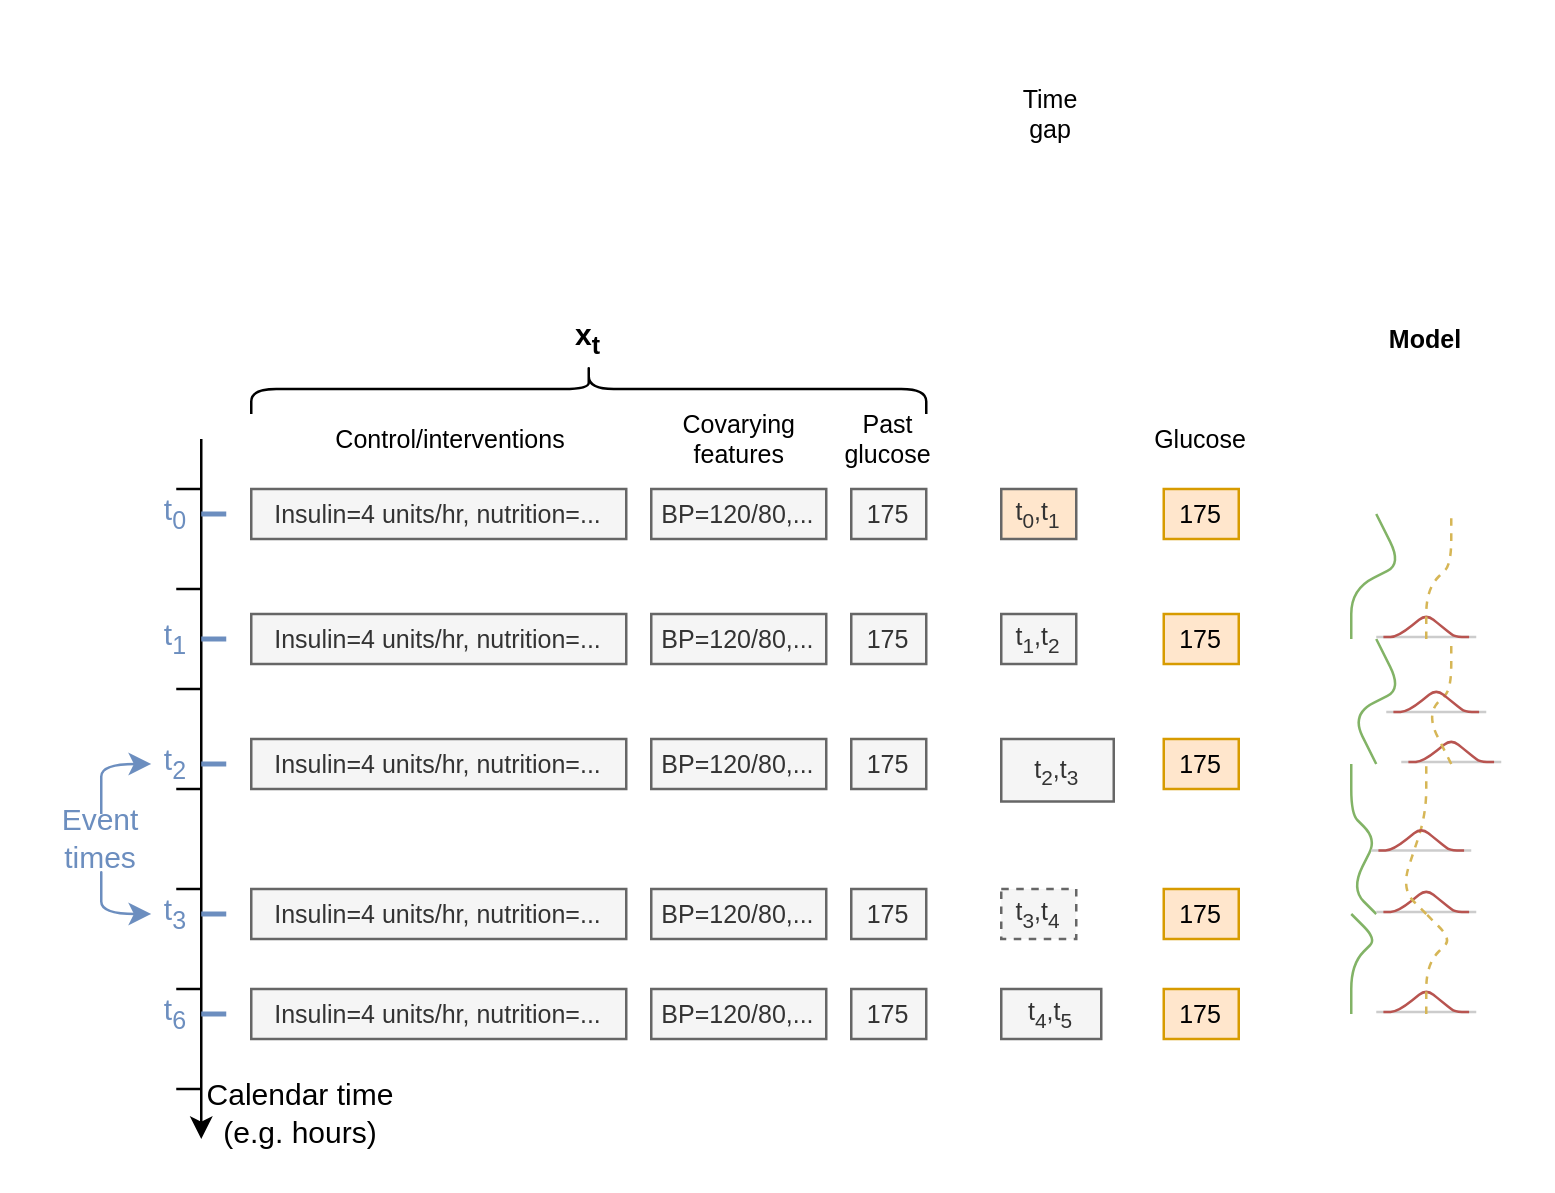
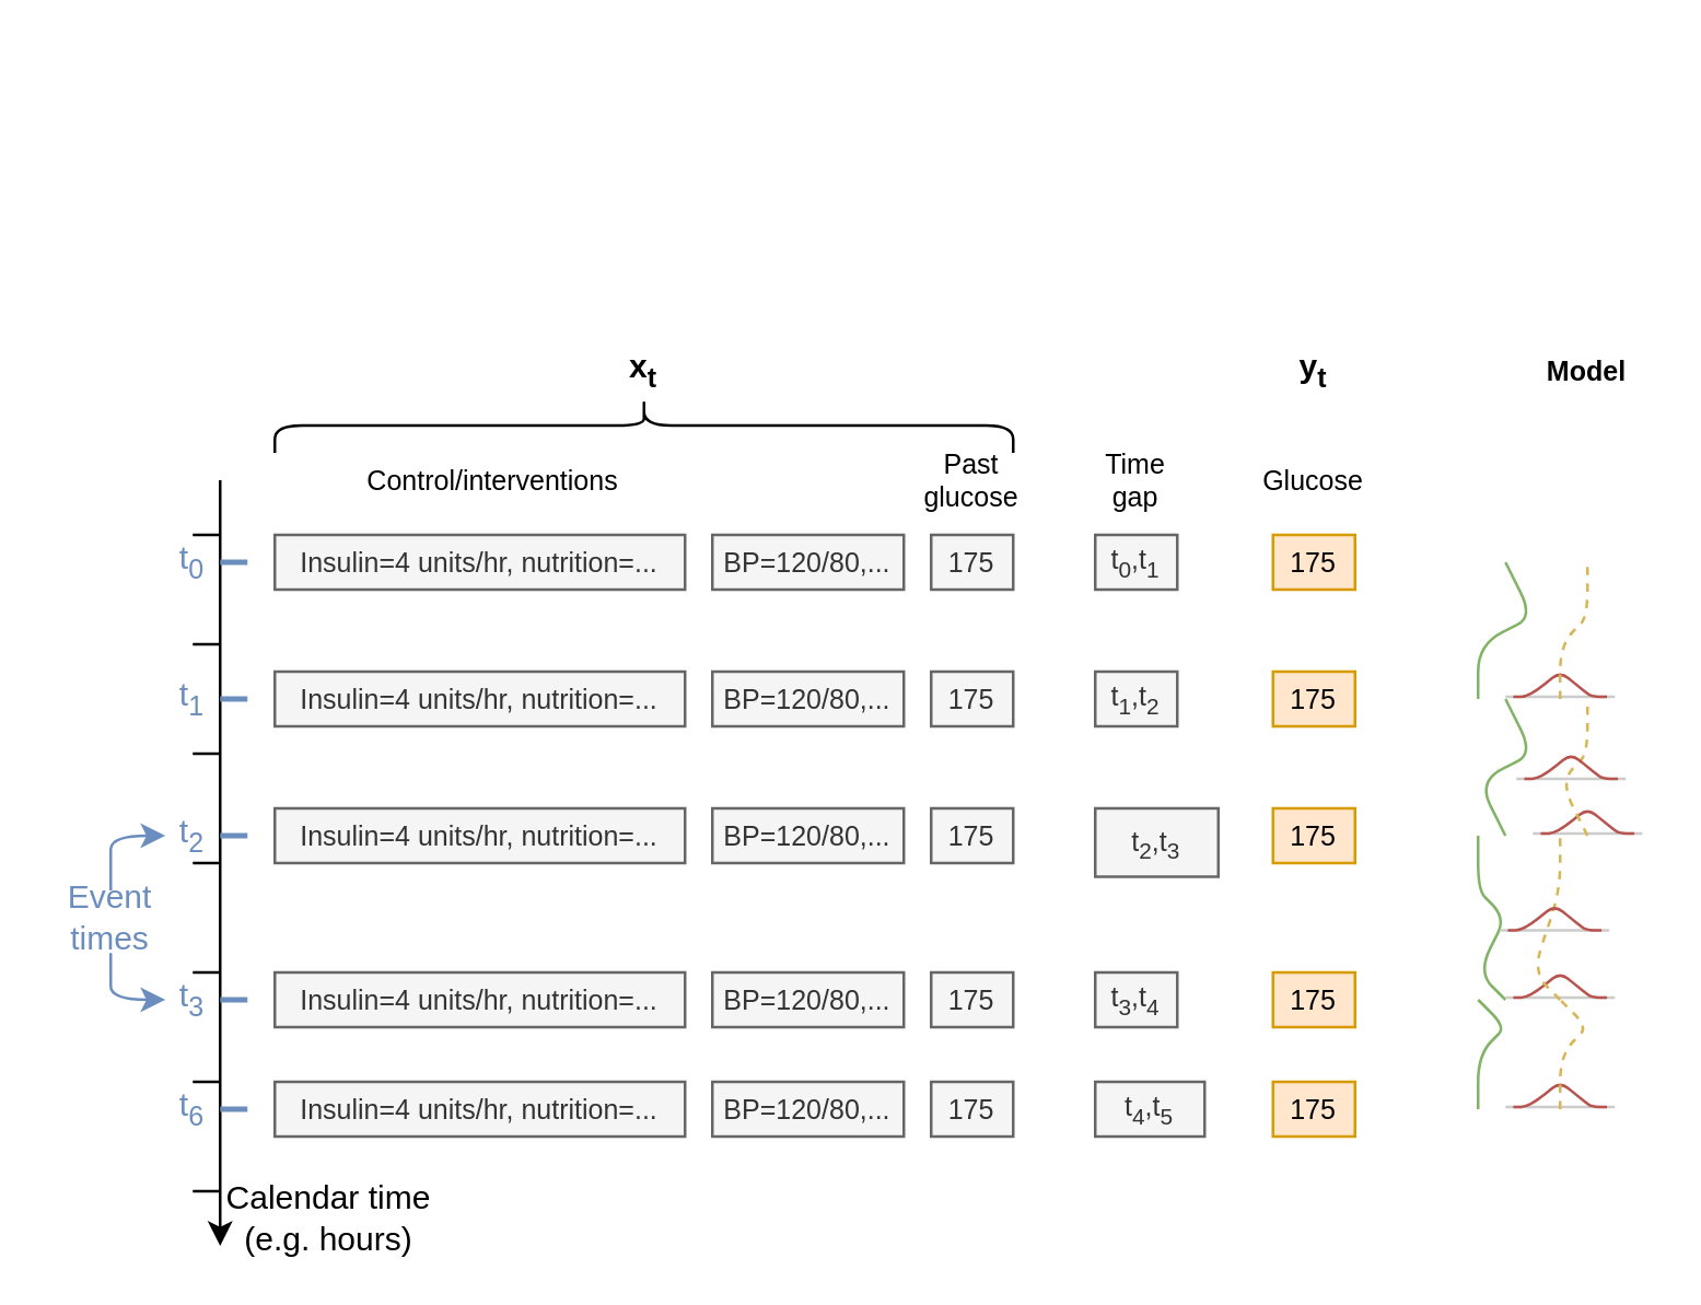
- <mxCell id="54" value="Time gap" style="text;html=1;strokeColor=none;fillColor=none;align=center;verticalAlign=middle;whiteSpace=wrap;rounded=0;fontSize=10;fontColor=#000000;" vertex="1" parent="1"><mxGeometry x="400" y="35" width="40" height="20" as="geometry" /></mxCell>
+ <mxCell id="54" value="Time gap" style="text;html=1;strokeColor=none;fillColor=none;align=center;verticalAlign=middle;whiteSpace=wrap;rounded=0;fontSize=10;fontColor=#000000;" vertex="1" parent="1"><mxGeometry x="395" y="165" width="40" height="20" as="geometry" /></mxCell>
+ <mxCell id="55" value="y&lt;sub&gt;t&lt;/sub&gt;" style="text;html=1;strokeColor=none;fillColor=none;align=center;verticalAlign=middle;whiteSpace=wrap;rounded=0;fontStyle=1" vertex="1" parent="1"><mxGeometry x="460" y="125" width="40" height="20" as="geometry" /></mxCell>
- <mxCell id="83" value="Model" style="text;html=1;strokeColor=none;fillColor=none;align=center;verticalAlign=middle;whiteSpace=wrap;rounded=0;fontSize=10;fontColor=#000000;fontStyle=1" vertex="1" parent="1"><mxGeometry x="550" y="125" width="40" height="20" as="geometry" /></mxCell>
+ <mxCell id="83" value="Model" style="text;html=1;strokeColor=none;fillColor=none;align=center;verticalAlign=middle;whiteSpace=wrap;rounded=0;fontSize=10;fontColor=#000000;fontStyle=1" vertex="1" parent="1"><mxGeometry x="560" y="125" width="40" height="20" as="geometry" /></mxCell>
- <mxCell id="41" value="&lt;div&gt;Covarying&lt;/div&gt;&lt;div&gt;features&lt;/div&gt;" style="text;html=1;strokeColor=none;fillColor=none;align=center;verticalAlign=middle;whiteSpace=wrap;rounded=0;fontSize=10;fontColor=#000000;" vertex="1" parent="1"><mxGeometry x="262.5" y="165" width="65" height="20" as="geometry" /></mxCell>
- <mxCell id="49" value="t&lt;sub&gt;0&lt;/sub&gt;,t&lt;sub&gt;1&lt;/sub&gt;" style="rounded=0;whiteSpace=wrap;html=1;fillColor=#ffe6cc;strokeColor=#666666;fontColor=#333333;fontSize=10;" vertex="1" parent="1"><mxGeometry x="400" y="195" width="30" height="20" as="geometry" /></mxCell>
+ <mxCell id="49" value="t&lt;sub&gt;0&lt;/sub&gt;,t&lt;sub&gt;1&lt;/sub&gt;" style="rounded=0;whiteSpace=wrap;html=1;fillColor=#f5f5f5;strokeColor=#666666;fontColor=#333333;fontSize=10;" vertex="1" parent="1"><mxGeometry x="400" y="195" width="30" height="20" as="geometry" /></mxCell>
- <mxCell id="52" value="t&lt;sub&gt;3&lt;/sub&gt;,t&lt;sub&gt;4&lt;/sub&gt;" style="rounded=0;whiteSpace=wrap;html=1;fillColor=#f5f5f5;strokeColor=#666666;fontColor=#333333;fontSize=10;dashed=1;" vertex="1" parent="1"><mxGeometry x="400" y="355" width="30" height="20" as="geometry" /></mxCell>
+ <mxCell id="52" value="t&lt;sub&gt;3&lt;/sub&gt;,t&lt;sub&gt;4&lt;/sub&gt;" style="rounded=0;whiteSpace=wrap;html=1;fillColor=#f5f5f5;strokeColor=#666666;fontColor=#333333;fontSize=10;" vertex="1" parent="1"><mxGeometry x="400" y="355" width="30" height="20" as="geometry" /></mxCell>
